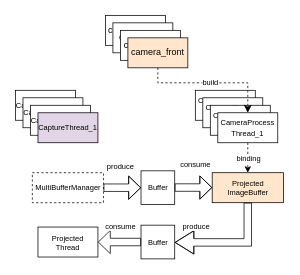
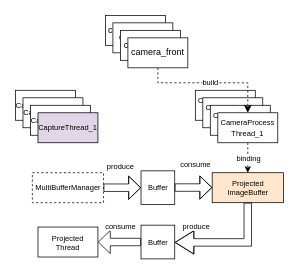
- <mxCell id="6" value="camera_front" style="rounded=0;whiteSpace=wrap;html=1;fillColor=#ffe6cc;" parent="1" vertex="1"><mxGeometry x="170" y="50" width="80" height="40" as="geometry" /></mxCell>
+ <mxCell id="6" value="camera_front" style="rounded=0;whiteSpace=wrap;html=1;" parent="1" vertex="1"><mxGeometry x="170" y="50" width="80" height="40" as="geometry" /></mxCell>
